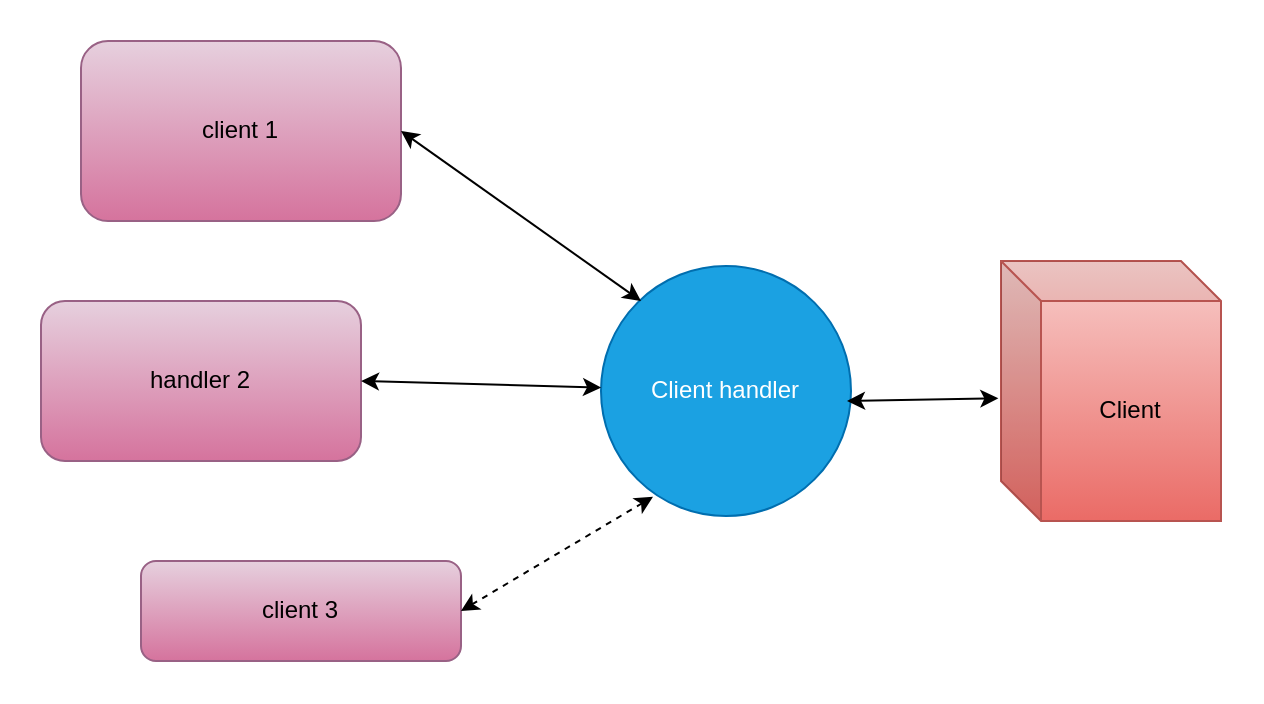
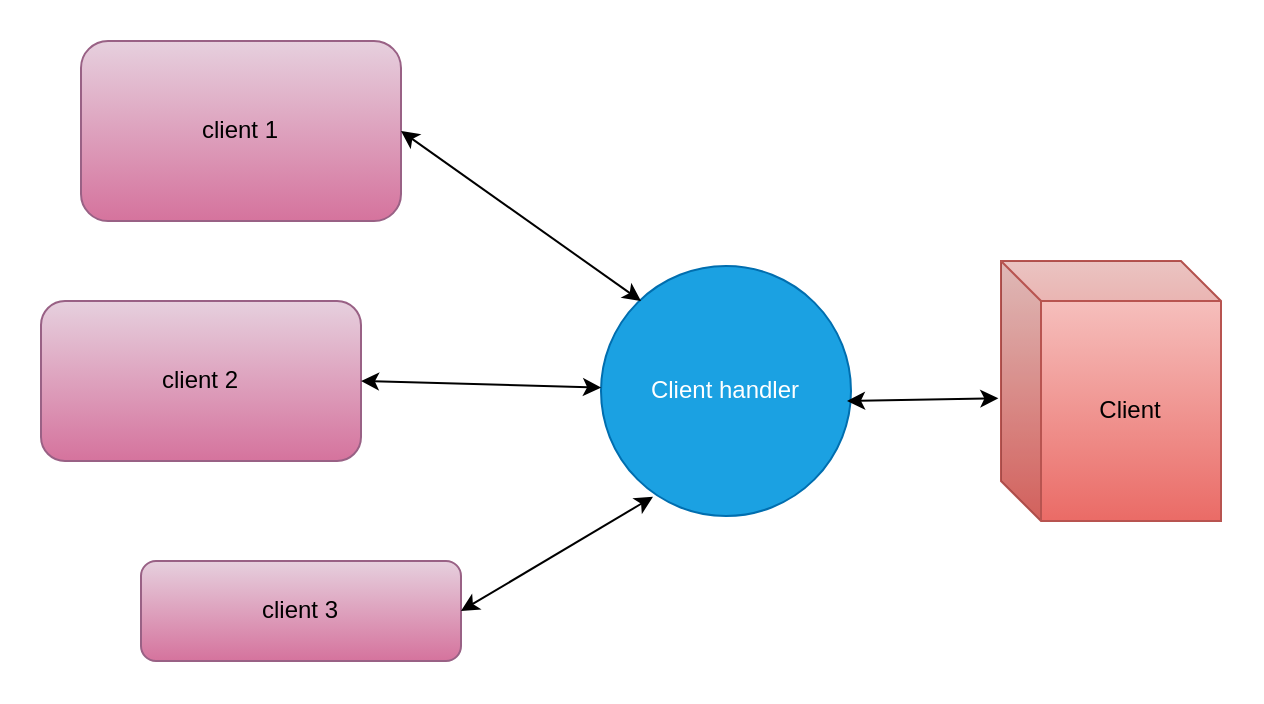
- <mxCell id="4" value="handler 2" style="rounded=1;whiteSpace=wrap;html=1;fillColor=#e6d0de;strokeColor=#996185;gradientColor=#d5739d;" vertex="1" parent="1"><mxGeometry x="20" y="150" width="160" height="80" as="geometry" /></mxCell>
+ <mxCell id="4" value="client 2" style="rounded=1;whiteSpace=wrap;html=1;fillColor=#e6d0de;strokeColor=#996185;gradientColor=#d5739d;" vertex="1" parent="1"><mxGeometry x="20" y="150" width="160" height="80" as="geometry" /></mxCell>
- <mxCell id="6" value="" style="endArrow=classic;startArrow=classic;html=1;rounded=0;exitX=1;exitY=0.5;exitDx=0;exitDy=0;entryX=0.208;entryY=0.923;entryDx=0;entryDy=0;entryPerimeter=0;dashed=1;" edge="1" parent="1" source="5" target="7"><mxGeometry width="50" height="50" relative="1" as="geometry"><mxPoint x="275" y="260" as="sourcePoint" /><mxPoint x="320" y="250" as="targetPoint" /></mxGeometry></mxCell>
+ <mxCell id="6" value="" style="endArrow=classic;startArrow=classic;html=1;rounded=0;exitX=1;exitY=0.5;exitDx=0;exitDy=0;entryX=0.208;entryY=0.923;entryDx=0;entryDy=0;entryPerimeter=0;" edge="1" parent="1" source="5" target="7"><mxGeometry width="50" height="50" relative="1" as="geometry"><mxPoint x="275" y="260" as="sourcePoint" /><mxPoint x="320" y="250" as="targetPoint" /></mxGeometry></mxCell>
